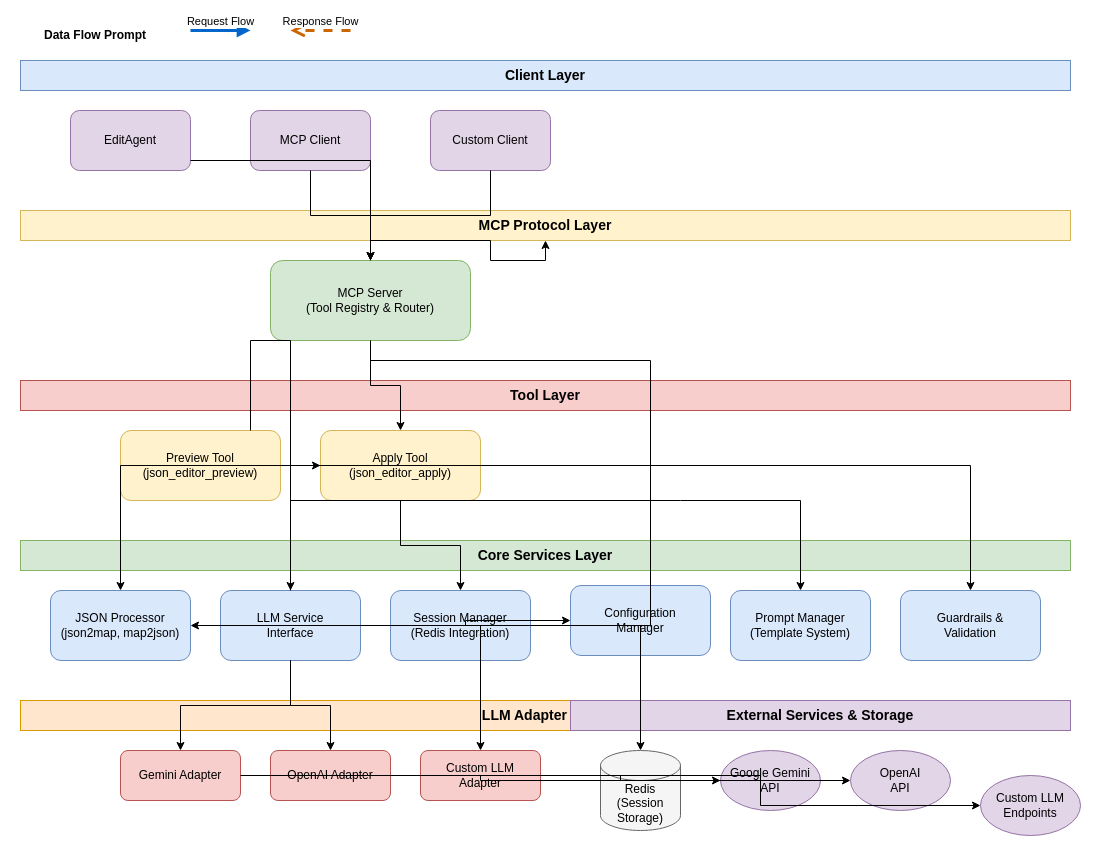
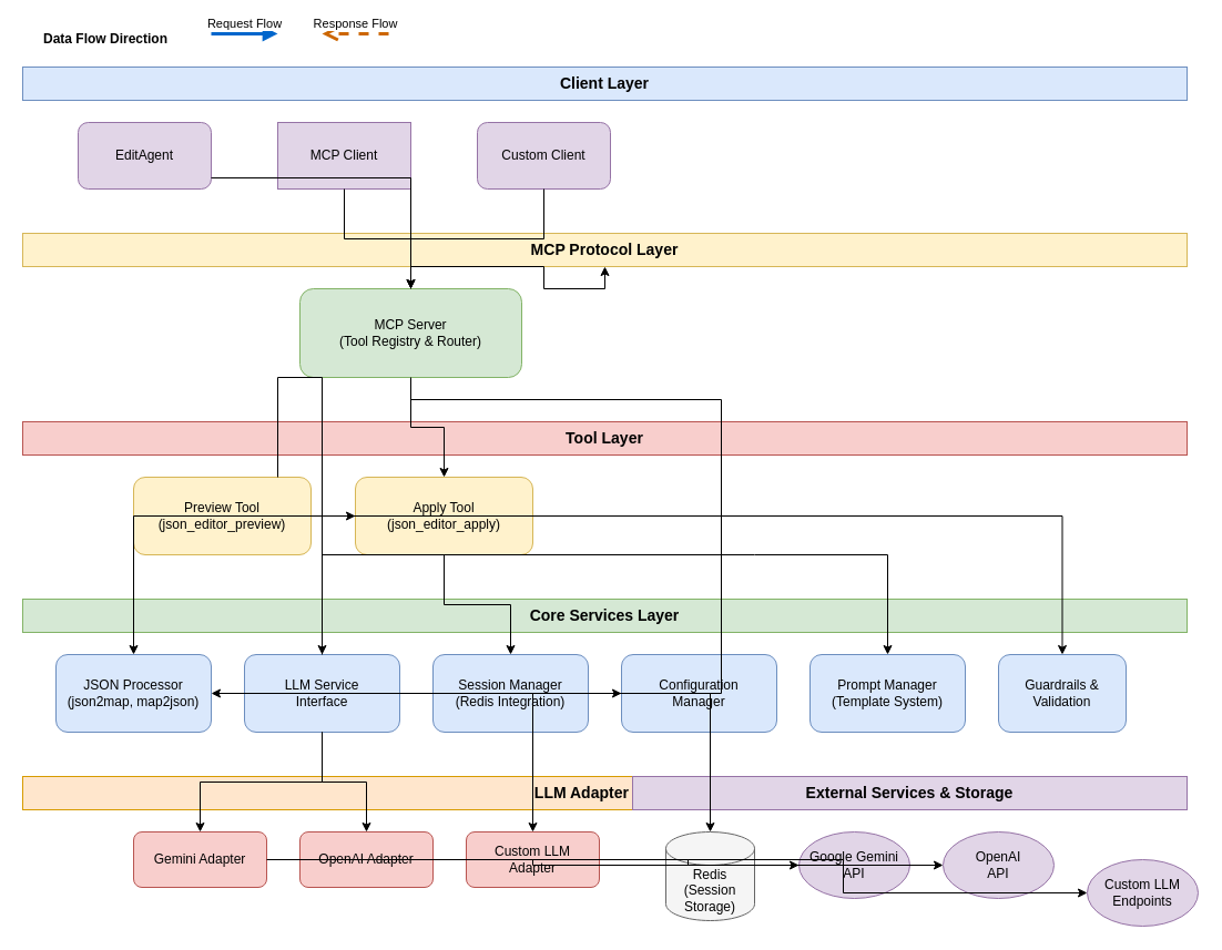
- <mxCell id="47" value="Data Flow Prompt" style="text;html=1;strokeColor=none;fillColor=none;align=center;verticalAlign=middle;whiteSpace=wrap;rounded=0;fontStyle=1;fontSize=12;" vertex="1" parent="1"><mxGeometry x="20" y="20" width="150" height="30" as="geometry" /></mxCell>
+ <mxCell id="47" value="Data Flow Direction" style="text;html=1;strokeColor=none;fillColor=none;align=center;verticalAlign=middle;whiteSpace=wrap;rounded=0;fontStyle=1;fontSize=12;" vertex="1" parent="1"><mxGeometry x="20" y="20" width="150" height="30" as="geometry" /></mxCell>
- <mxCell id="5" value="MCP Client" style="rounded=1;whiteSpace=wrap;html=1;fillColor=#e1d5e7;strokeColor=#9673a6;" vertex="1" parent="1"><mxGeometry x="250" y="110" width="120" height="60" as="geometry" /></mxCell>
+ <mxCell id="5" value="MCP Client" style="whiteSpace=wrap;html=1;fillColor=#e1d5e7;strokeColor=#9673a6;rounded=0;" vertex="1" parent="1"><mxGeometry x="250" y="110" width="120" height="60" as="geometry" /></mxCell>
- <mxCell id="14" value="Configuration&#10;Manager" style="rounded=1;whiteSpace=wrap;html=1;fillColor=#dae8fc;strokeColor=#6c8ebf;" parent="1" vertex="1"><mxGeometry x="570" y="585" width="140" height="70" as="geometry" /></mxCell>
+ <mxCell id="14" value="Configuration&#10;Manager" style="rounded=1;whiteSpace=wrap;html=1;fillColor=#dae8fc;strokeColor=#6c8ebf;" parent="1" vertex="1"><mxGeometry x="560" y="590" width="140" height="70" as="geometry" /></mxCell>
- <mxCell id="17" value="Guardrails &amp;&#10;Validation" style="rounded=1;whiteSpace=wrap;html=1;fillColor=#dae8fc;strokeColor=#6c8ebf;" vertex="1" parent="1"><mxGeometry x="900" y="590" width="140" height="70" as="geometry" /></mxCell>
+ <mxCell id="17" value="Guardrails &amp;&#10;Validation" style="rounded=1;whiteSpace=wrap;html=1;fillColor=#dae8fc;strokeColor=#6c8ebf;" vertex="1" parent="1"><mxGeometry x="900" y="590" width="115" height="70" as="geometry" /></mxCell>
